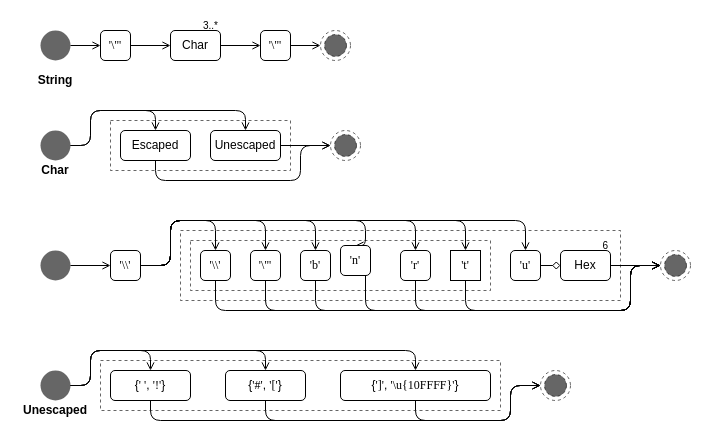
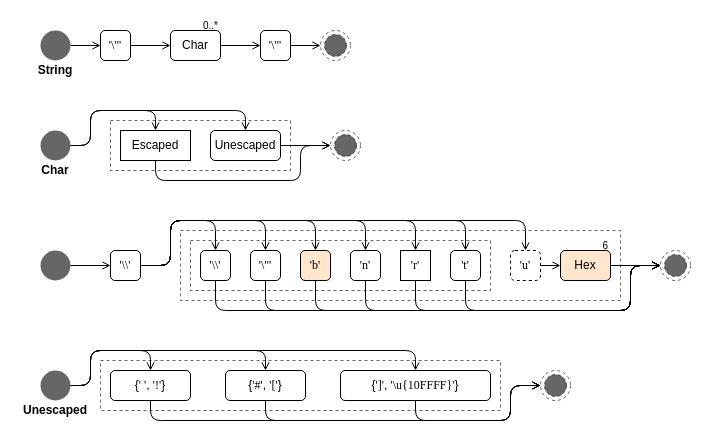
- <mxCell id="13" value="3..*" style="text;html=1;strokeColor=none;fillColor=none;align=right;verticalAlign=middle;whiteSpace=wrap;rounded=0;fontSize=10;spacingLeft=0;" parent="1" vertex="1"><mxGeometry x="190" y="20" width="30" height="10" as="geometry" /></mxCell>
+ <mxCell id="13" value="0..*" style="text;html=1;strokeColor=none;fillColor=none;align=right;verticalAlign=middle;whiteSpace=wrap;rounded=0;fontSize=10;spacingLeft=0;" parent="1" vertex="1"><mxGeometry x="190" y="20" width="30" height="10" as="geometry" /></mxCell>
- <mxCell id="14" value="String" style="text;html=1;strokeColor=none;fillColor=none;align=center;verticalAlign=middle;whiteSpace=wrap;rounded=0;fontSize=12;fontStyle=1" parent="1" vertex="1"><mxGeometry x="20" y="70" width="70" height="20" as="geometry" /></mxCell>
+ <mxCell id="14" value="String" style="text;html=1;strokeColor=none;fillColor=none;align=center;verticalAlign=middle;whiteSpace=wrap;rounded=0;fontSize=12;fontStyle=1" parent="1" vertex="1"><mxGeometry x="20" y="60" width="70" height="20" as="geometry" /></mxCell>
- <mxCell id="18" value="Escaped" style="rounded=1;whiteSpace=wrap;html=1;fontSize=12;" parent="1" vertex="1"><mxGeometry x="120" y="130" width="70" height="30" as="geometry" /></mxCell>
+ <mxCell id="18" value="Escaped" style="whiteSpace=wrap;html=1;fontSize=12;rounded=0;" parent="1" vertex="1"><mxGeometry x="120" y="130" width="70" height="30" as="geometry" /></mxCell>
- <mxCell id="36" value="'n'" style="rounded=1;whiteSpace=wrap;html=1;fontSize=12;fontFamily=Lucida Console;" parent="1" vertex="1"><mxGeometry x="340" y="245" width="30" height="30" as="geometry" /></mxCell>
+ <mxCell id="36" value="'n'" style="rounded=1;whiteSpace=wrap;html=1;fontSize=12;fontFamily=Lucida Console;" parent="1" vertex="1"><mxGeometry x="350" y="250" width="30" height="30" as="geometry" /></mxCell>
- <mxCell id="34" value="'b'" style="rounded=1;whiteSpace=wrap;html=1;fontSize=12;fontFamily=Lucida Console;" parent="1" vertex="1"><mxGeometry x="300" y="250" width="30" height="30" as="geometry" /></mxCell>
+ <mxCell id="34" value="'b'" style="rounded=1;whiteSpace=wrap;html=1;fontSize=12;fontFamily=Lucida Console;fillColor=#ffe6cc;" parent="1" vertex="1"><mxGeometry x="300" y="250" width="30" height="30" as="geometry" /></mxCell>
- <mxCell id="38" value="'r'" style="rounded=1;whiteSpace=wrap;html=1;fontSize=12;fontFamily=Lucida Console;" parent="1" vertex="1"><mxGeometry x="400" y="250" width="30" height="30" as="geometry" /></mxCell>
+ <mxCell id="38" value="'r'" style="whiteSpace=wrap;html=1;fontSize=12;fontFamily=Lucida Console;rounded=0;" parent="1" vertex="1"><mxGeometry x="400" y="250" width="30" height="30" as="geometry" /></mxCell>
- <mxCell id="39" value="'t'" style="whiteSpace=wrap;html=1;fontSize=12;fontFamily=Lucida Console;rounded=0;" parent="1" vertex="1"><mxGeometry x="450" y="250" width="30" height="30" as="geometry" /></mxCell>
+ <mxCell id="39" value="'t'" style="rounded=1;whiteSpace=wrap;html=1;fontSize=12;fontFamily=Lucida Console;" parent="1" vertex="1"><mxGeometry x="450" y="250" width="30" height="30" as="geometry" /></mxCell>
- <mxCell id="41" value="'u'" style="rounded=1;whiteSpace=wrap;html=1;fontSize=12;fontFamily=Lucida Console;" parent="1" vertex="1"><mxGeometry x="510" y="250" width="30" height="30" as="geometry" /></mxCell>
+ <mxCell id="41" value="'u'" style="rounded=1;whiteSpace=wrap;html=1;fontSize=12;fontFamily=Lucida Console;dashed=1;" parent="1" vertex="1"><mxGeometry x="510" y="250" width="30" height="30" as="geometry" /></mxCell>
- <mxCell id="40" style="edgeStyle=none;html=1;entryX=0;entryY=0.5;entryDx=0;entryDy=0;fontFamily=Lucida Console;fontSize=12;endArrow=diamond;endFill=0;" parent="1" source="41" target="43" edge="1"><mxGeometry relative="1" as="geometry" /></mxCell>
+ <mxCell id="40" style="edgeStyle=none;html=1;entryX=0;entryY=0.5;entryDx=0;entryDy=0;fontFamily=Lucida Console;fontSize=12;endArrow=open;endFill=0;" parent="1" source="41" target="43" edge="1"><mxGeometry relative="1" as="geometry" /></mxCell>
- <mxCell id="43" value="Hex" style="rounded=1;whiteSpace=wrap;html=1;fontSize=12;" parent="1" vertex="1"><mxGeometry x="560" y="250" width="50" height="30" as="geometry" /></mxCell>
+ <mxCell id="43" value="Hex" style="rounded=1;whiteSpace=wrap;html=1;fontSize=12;fillColor=#ffe6cc;" parent="1" vertex="1"><mxGeometry x="560" y="250" width="50" height="30" as="geometry" /></mxCell>
